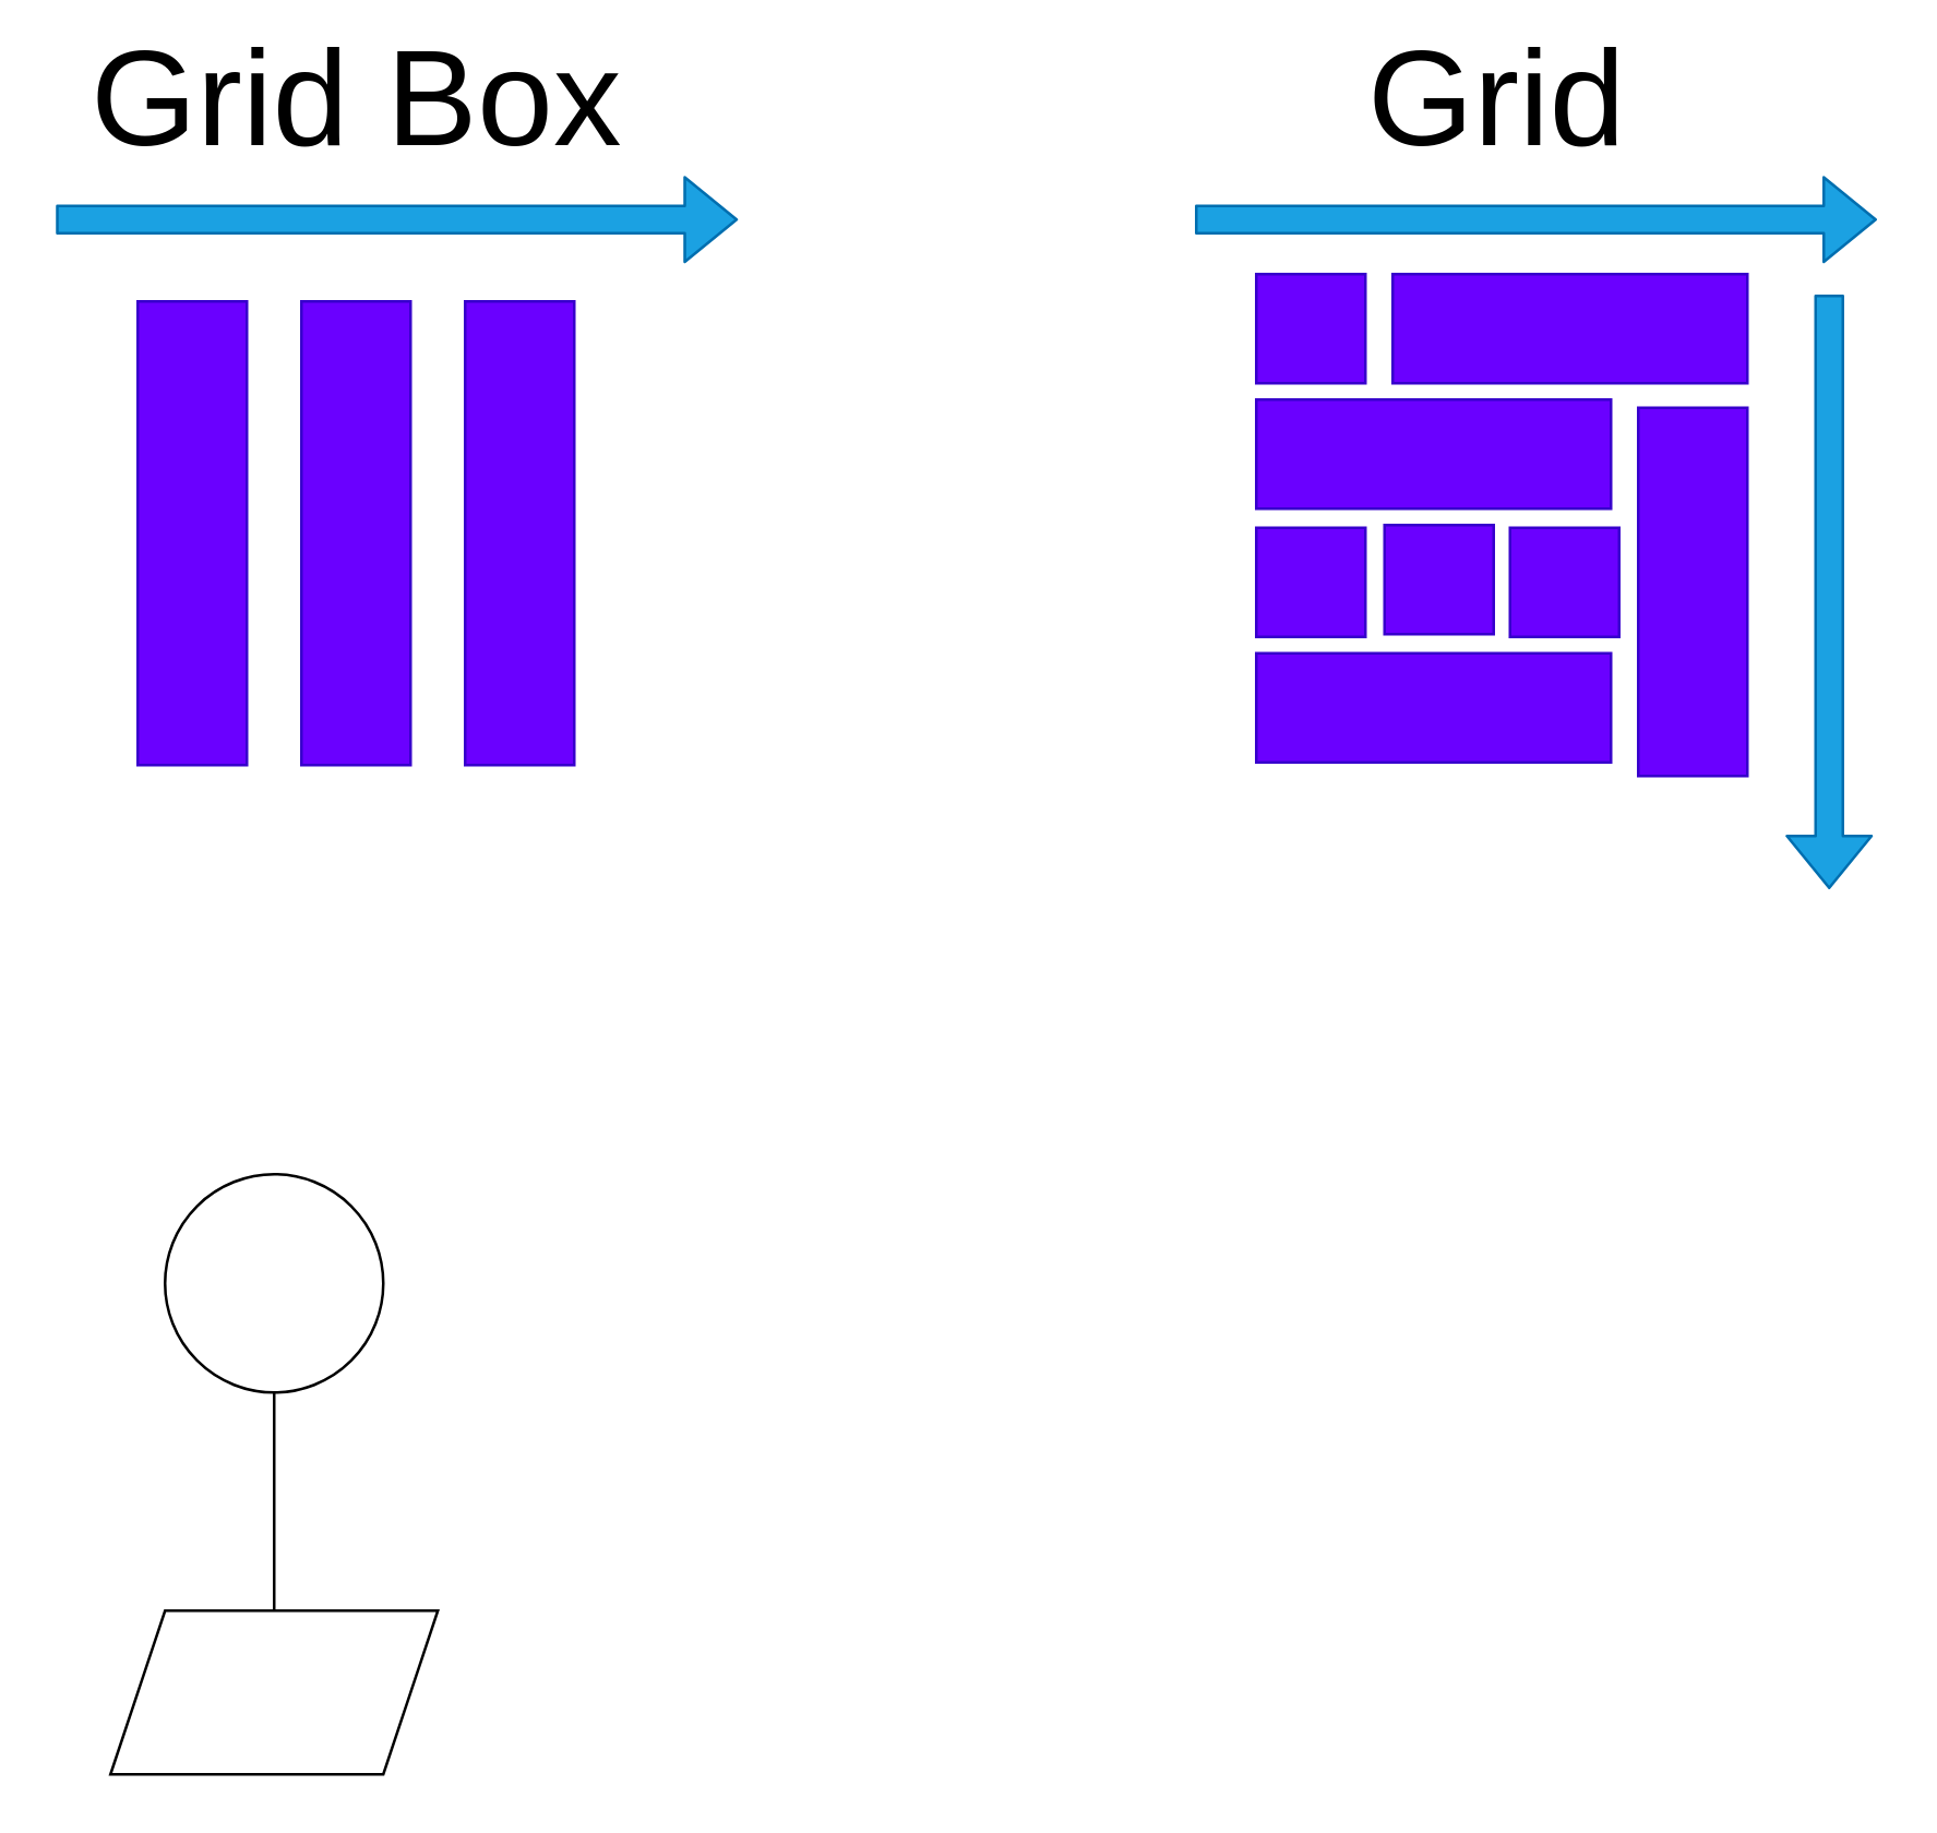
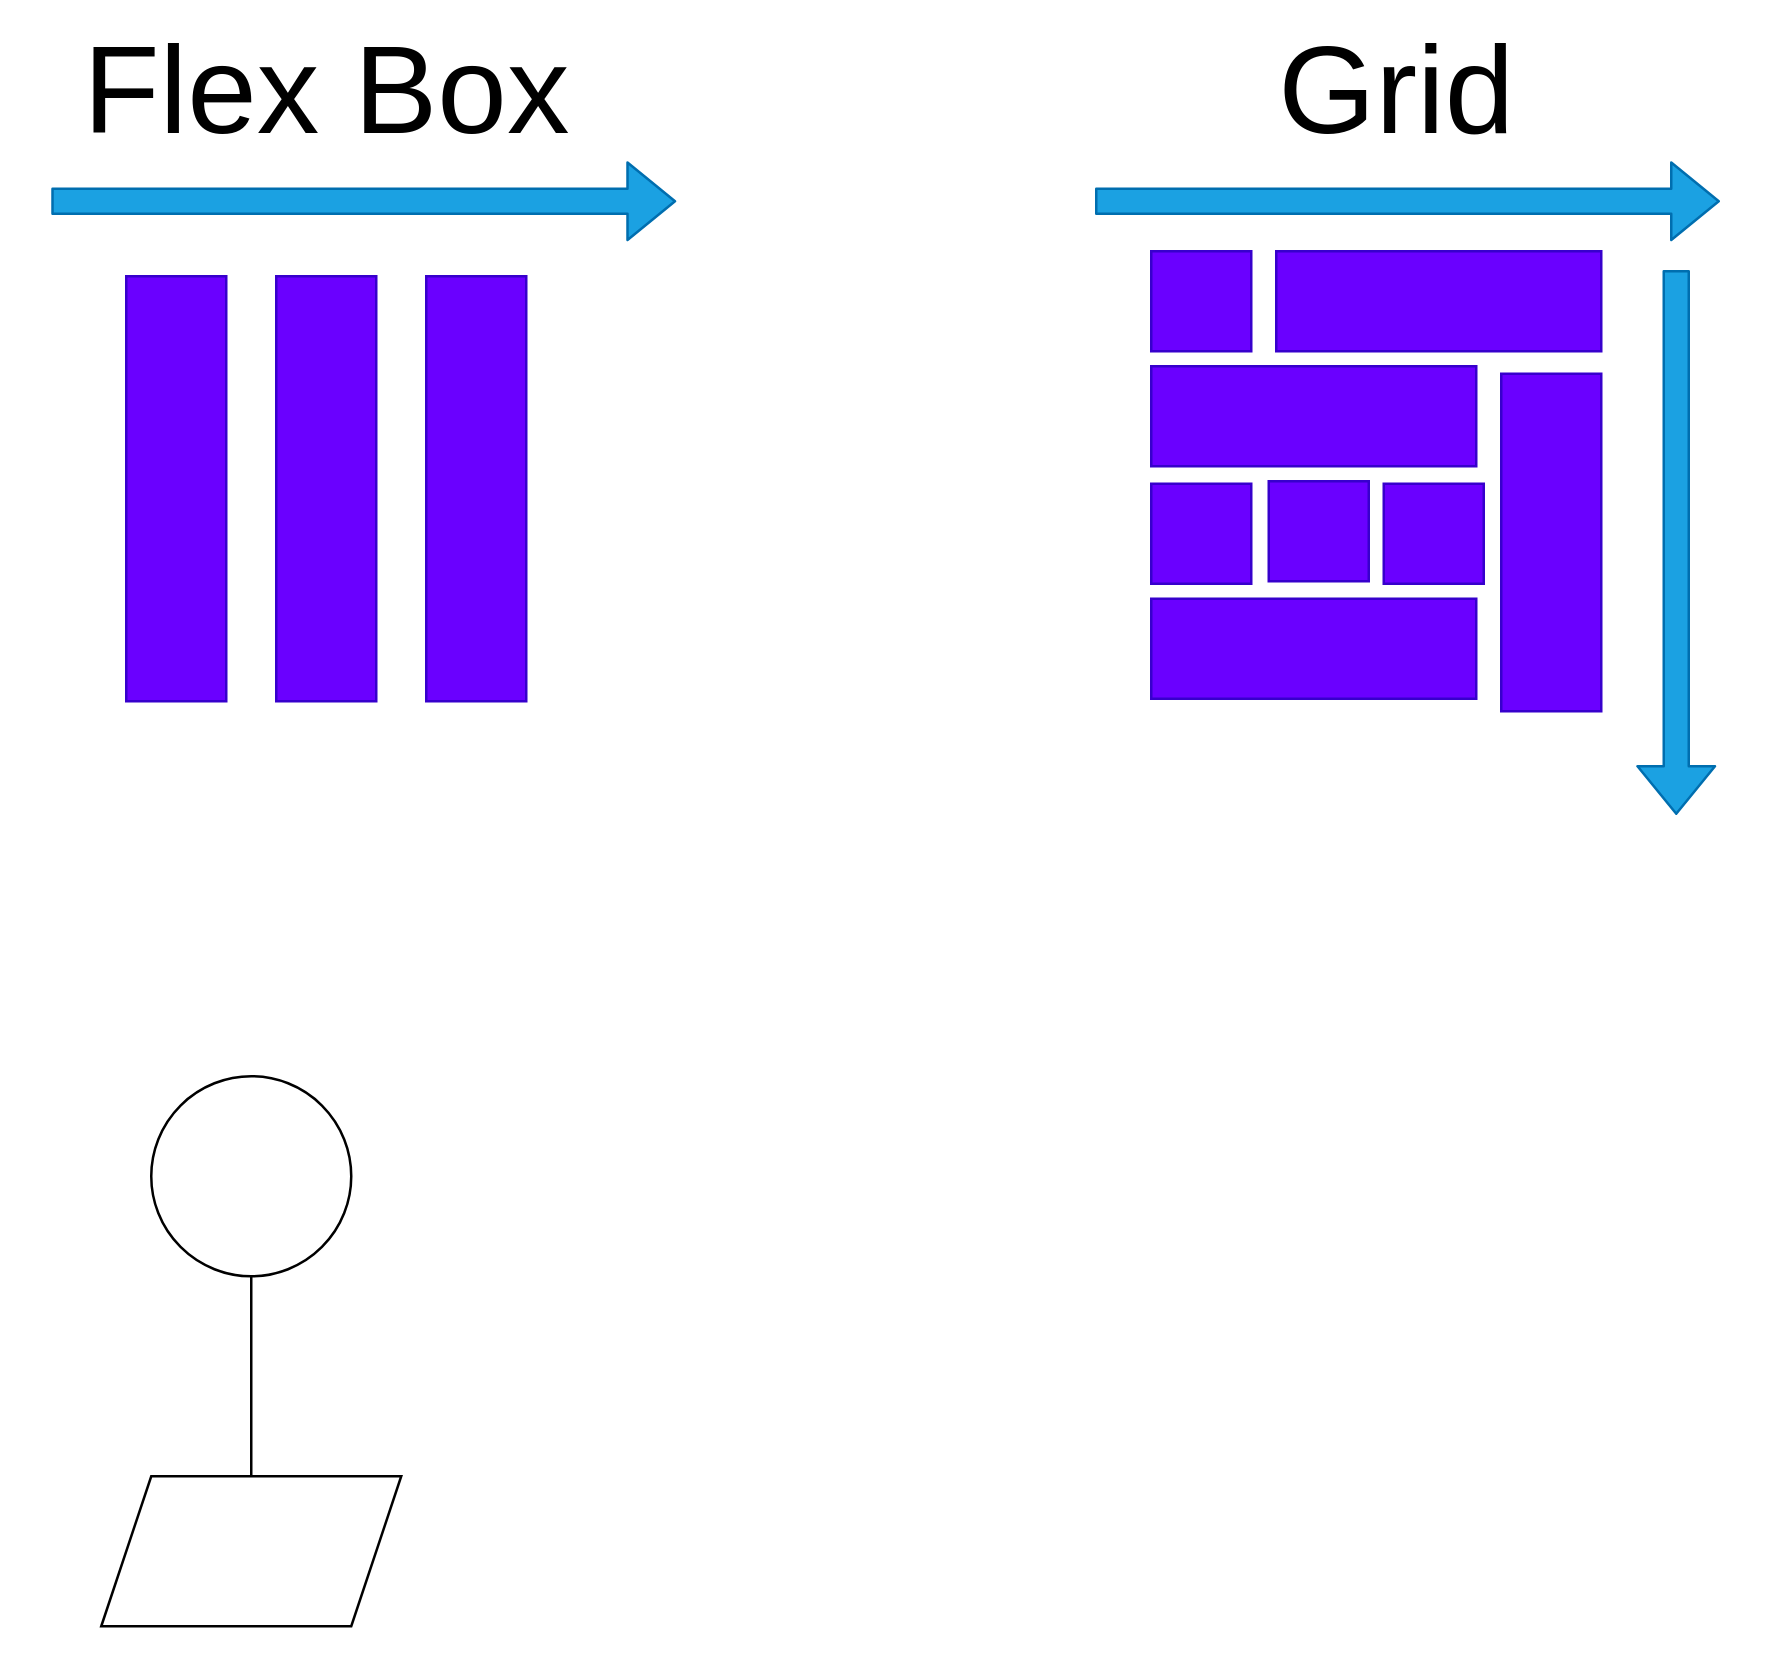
- <mxCell id="6" value="&lt;font style=&quot;font-size: 50px&quot;&gt;Grid Box&lt;/font&gt;" style="text;html=1;resizable=0;autosize=1;align=center;verticalAlign=middle;points=[];fillColor=none;strokeColor=none;rounded=0;" parent="1" vertex="1"><mxGeometry x="25" y="20" width="210" height="30" as="geometry" /></mxCell>
+ <mxCell id="6" value="&lt;font style=&quot;font-size: 50px&quot;&gt;Flex Box&lt;/font&gt;" style="text;html=1;resizable=0;autosize=1;align=center;verticalAlign=middle;points=[];fillColor=none;strokeColor=none;rounded=0;" parent="1" vertex="1"><mxGeometry x="25" y="20" width="210" height="30" as="geometry" /></mxCell>
- <mxCell id="16" value="&lt;span style=&quot;font-size: 50px&quot;&gt;Grid&lt;/span&gt;" style="text;html=1;resizable=0;autosize=1;align=center;verticalAlign=middle;points=[];fillColor=none;strokeColor=none;rounded=0;" parent="1" vertex="1"><mxGeometry x="492.5" y="20" width="110" height="30" as="geometry" /></mxCell>
+ <mxCell id="16" value="&lt;span style=&quot;font-size: 50px&quot;&gt;Grid&lt;/span&gt;" style="text;html=1;resizable=0;autosize=1;align=center;verticalAlign=middle;points=[];fillColor=none;strokeColor=none;rounded=0;" parent="1" vertex="1"><mxGeometry x="502.5" y="20" width="110" height="30" as="geometry" /></mxCell>
